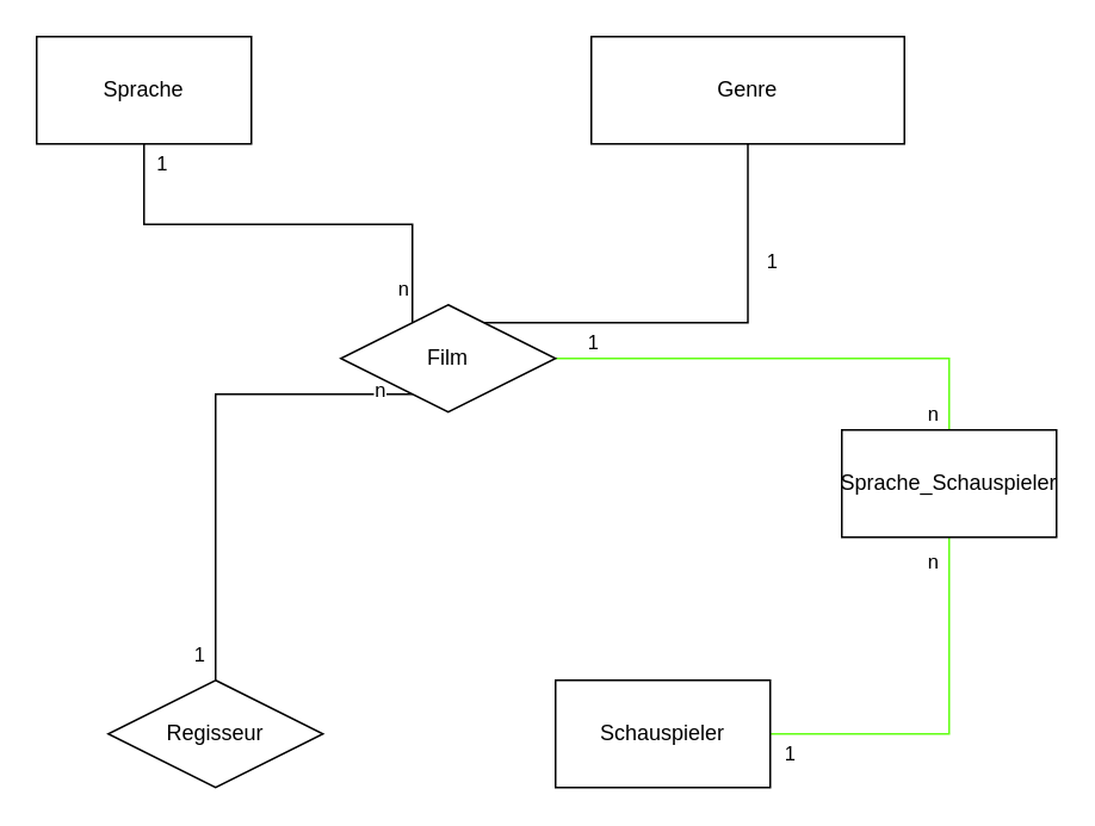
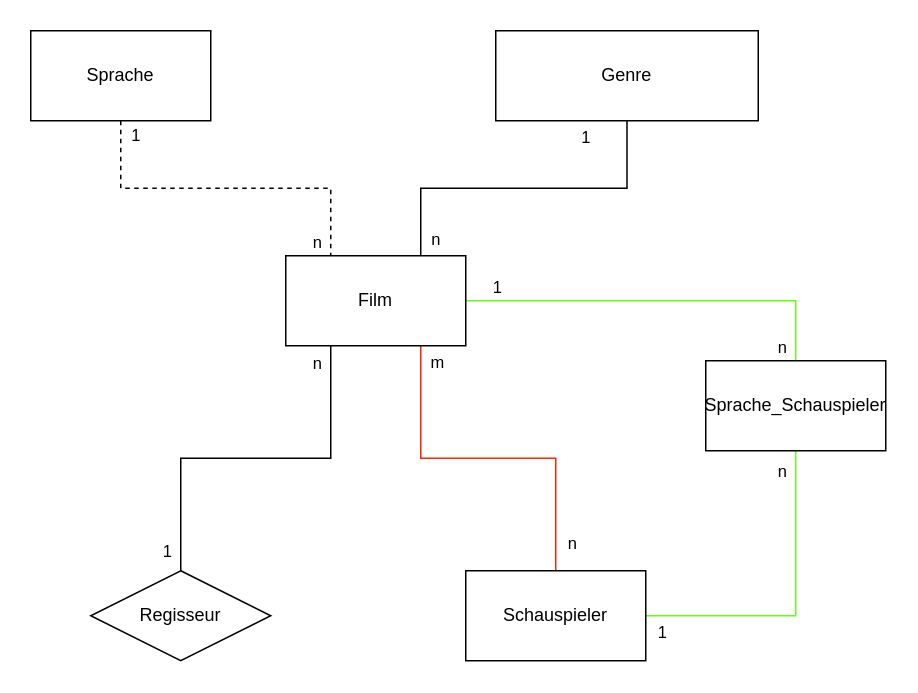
- <mxCell id="14" value="1" style="edgeStyle=orthogonalEdgeStyle;rounded=0;orthogonalLoop=1;jettySize=auto;html=1;exitX=0.5;exitY=1;exitDx=0;exitDy=0;entryX=0.25;entryY=0;entryDx=0;entryDy=0;startArrow=none;startFill=0;endArrow=none;endFill=0;" edge="1" parent="1" source="16" target="13"><mxGeometry x="-0.913" y="10" relative="1" as="geometry"><mxPoint as="offset" /></mxGeometry></mxCell>
+ <mxCell id="14" value="1" style="edgeStyle=orthogonalEdgeStyle;rounded=0;orthogonalLoop=1;jettySize=auto;html=1;exitX=0.5;exitY=1;exitDx=0;exitDy=0;entryX=0.25;entryY=0;entryDx=0;entryDy=0;startArrow=none;startFill=0;endArrow=none;endFill=0;dashed=1;" edge="1" parent="1" source="16" target="13"><mxGeometry x="-0.913" y="10" relative="1" as="geometry"><mxPoint as="offset" /></mxGeometry></mxCell>
- <mxCell id="13" value="Film" style="rhombus;whiteSpace=wrap;html=1;" vertex="1" parent="1"><mxGeometry x="190" y="170" width="120" height="60" as="geometry" /></mxCell>
+ <mxCell id="13" value="Film" style="rounded=0;whiteSpace=wrap;html=1;" vertex="1" parent="1"><mxGeometry x="190" y="170" width="120" height="60" as="geometry" /></mxCell>
+ <mxCell id="7" style="edgeStyle=orthogonalEdgeStyle;rounded=0;orthogonalLoop=1;jettySize=auto;html=1;exitX=0.75;exitY=1;exitDx=0;exitDy=0;endArrow=none;endFill=0;strokeColor=#FF2200;" edge="1" parent="1" source="13" target="21"><mxGeometry relative="1" as="geometry" /></mxCell>
+ <mxCell id="8" value="m" style="edgeLabel;html=1;align=center;verticalAlign=middle;resizable=0;points=[];" vertex="1" connectable="0" parent="7"><mxGeometry x="-0.808" y="3" relative="1" as="geometry"><mxPoint x="7" y="-13" as="offset" /></mxGeometry></mxCell>
+ <mxCell id="9" value="n" style="edgeLabel;html=1;align=center;verticalAlign=middle;resizable=0;points=[];" vertex="1" connectable="0" parent="7"><mxGeometry x="0.842" relative="1" as="geometry"><mxPoint x="10" as="offset" /></mxGeometry></mxCell>
